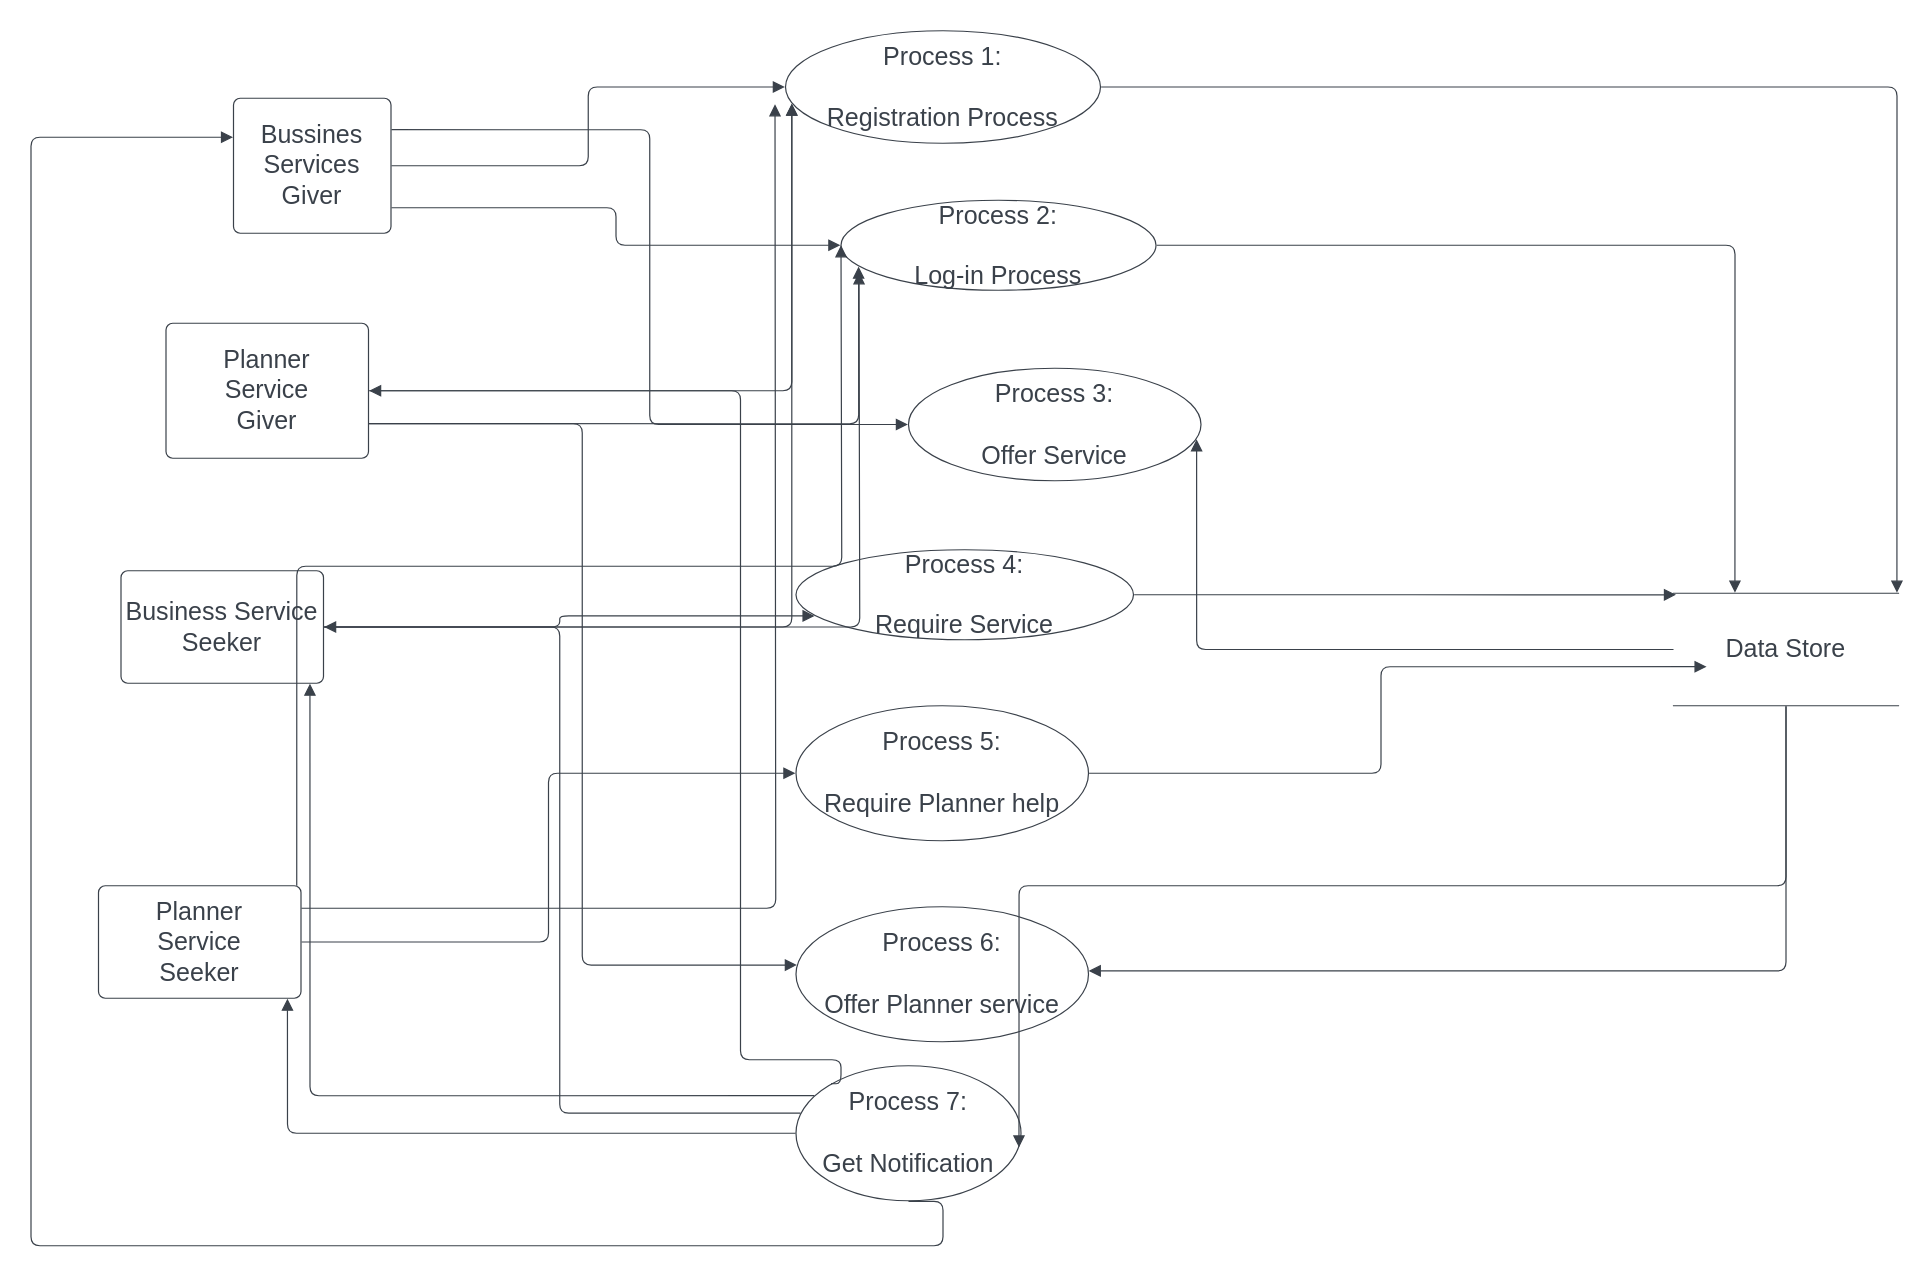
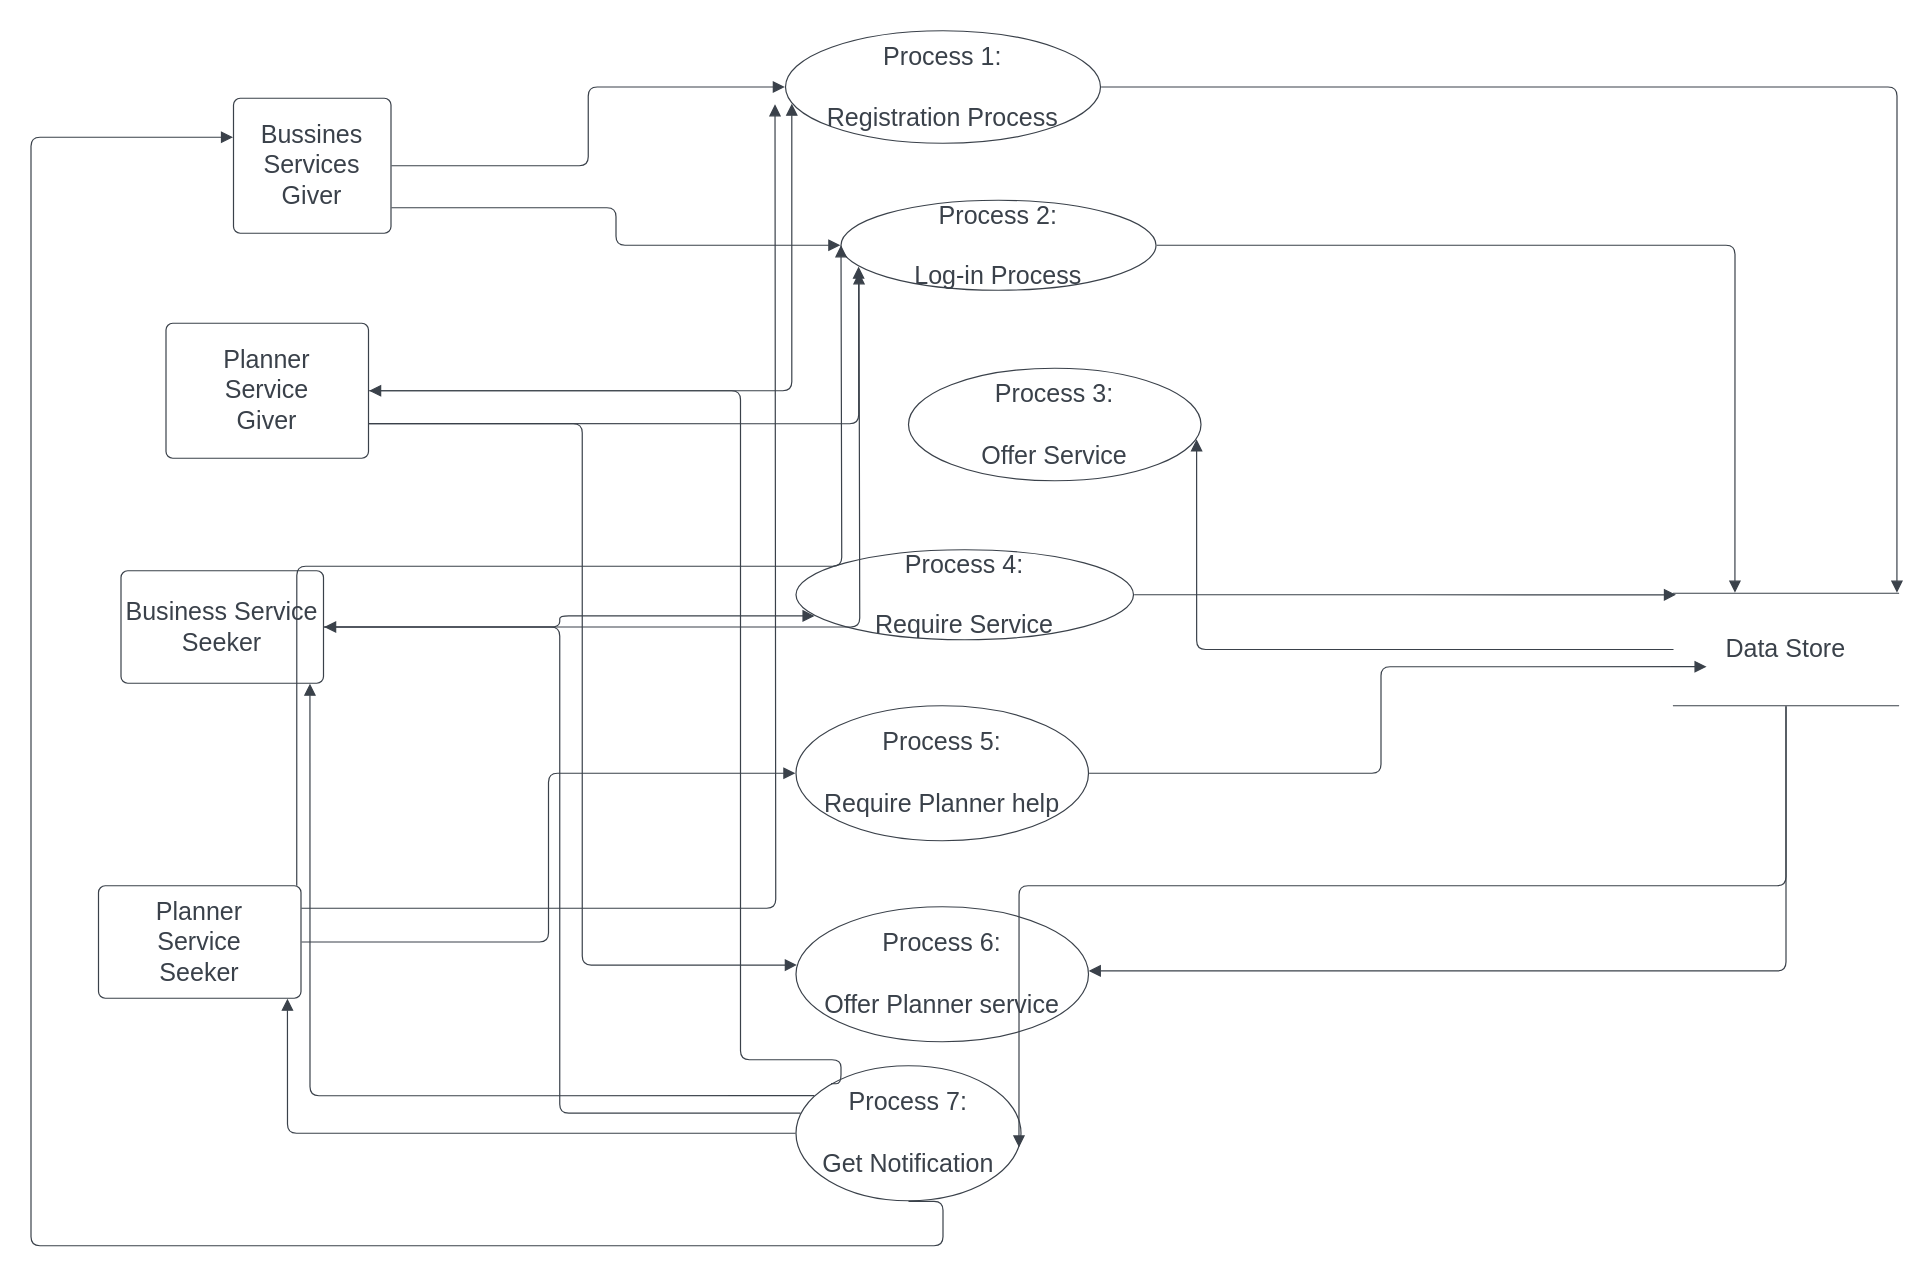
- <mxCell id="19" value="" style="html=1;jettySize=18;whiteSpace=wrap;fontSize=13;strokeColor=#3a414a;strokeOpacity=100;strokeWidth=0.8;rounded=1;arcSize=12;edgeStyle=orthogonalEdgeStyle;startArrow=none;endArrow=block;endFill=1;exitX=1.003;exitY=0.233;exitPerimeter=0;entryX=-0.002;entryY=0.5;entryPerimeter=0;" edge="1" parent="1" source="3" target="8"><mxGeometry width="100" height="100" relative="1" as="geometry"><Array as="points" /></mxGeometry></mxCell>
- <mxCell id="23" value="" style="html=1;jettySize=18;whiteSpace=wrap;fontSize=13;strokeColor=#3a414a;strokeOpacity=100;strokeWidth=0.8;rounded=1;arcSize=12;edgeStyle=orthogonalEdgeStyle;startArrow=none;endArrow=block;endFill=1;exitX=1.003;exitY=0.5;exitPerimeter=0;entryX=0.02;entryY=0.648;entryPerimeter=0;" edge="1" parent="1" source="2" target="6"><mxGeometry width="100" height="100" relative="1" as="geometry"><Array as="points" /></mxGeometry></mxCell>
